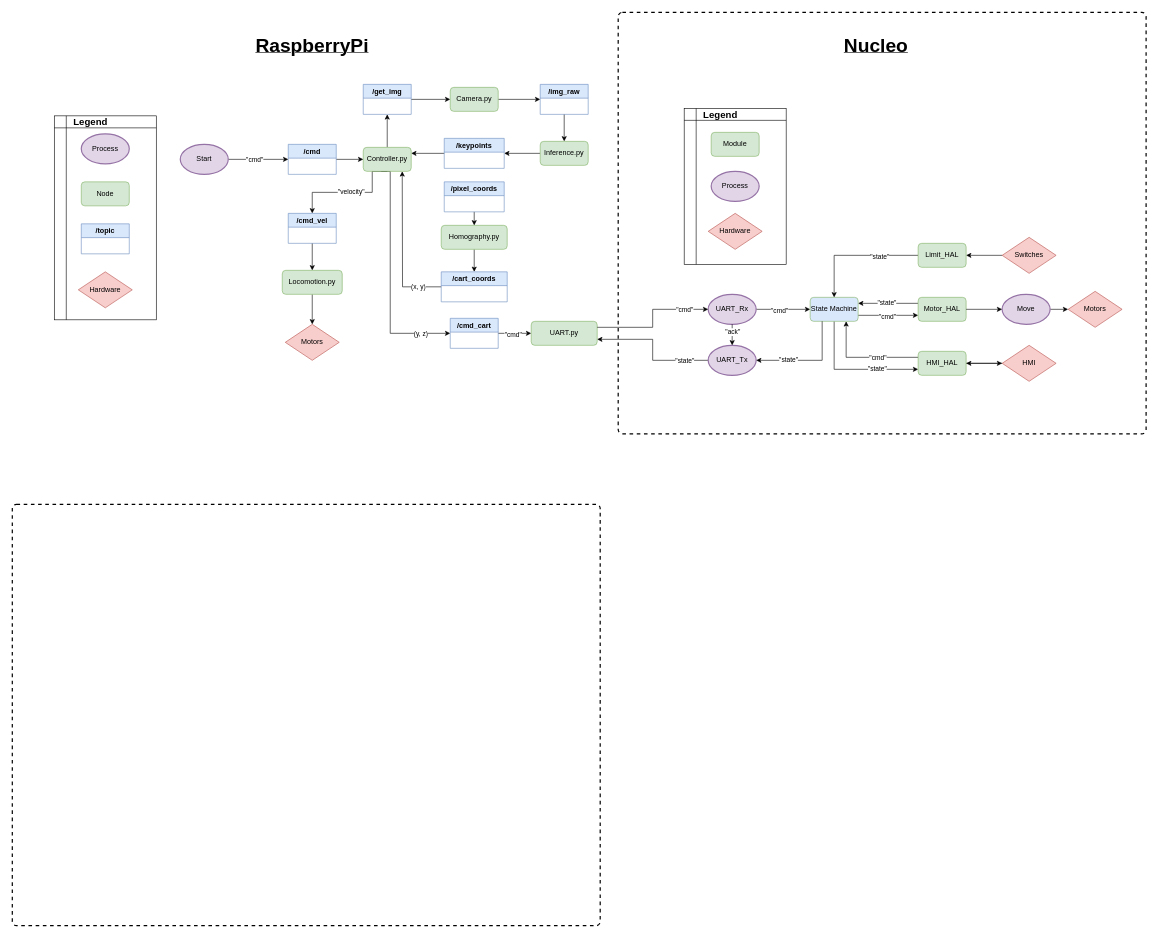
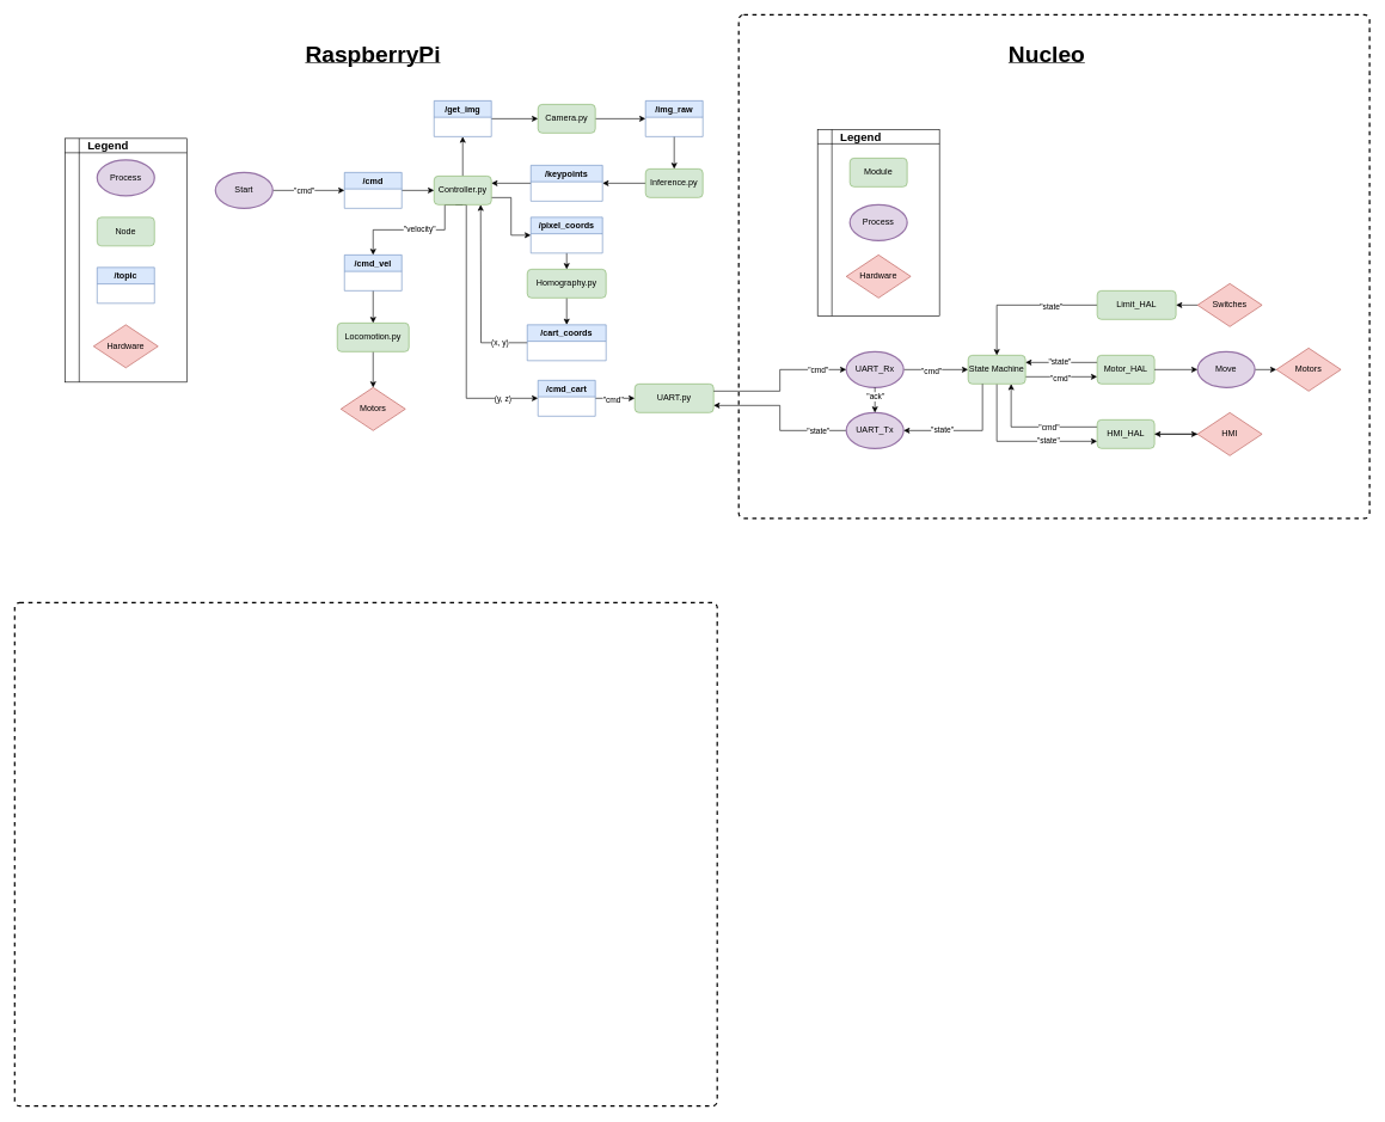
+ <mxCell id="11" style="edgeStyle=orthogonalEdgeStyle;rounded=0;orthogonalLoop=1;jettySize=auto;html=1;exitX=1;exitY=0.75;exitDx=0;exitDy=0;entryX=0;entryY=0.5;entryDx=0;entryDy=0;" edge="1" parent="1" source="12" target="89"><mxGeometry relative="1" as="geometry" /></mxCell>
- <mxCell id="70" value="Limit_HAL" style="rounded=1;whiteSpace=wrap;html=1;fillColor=#d5e8d4;strokeColor=#82b366;" parent="1" vertex="1"><mxGeometry x="1530" y="405" width="80" height="40" as="geometry" /></mxCell>
+ <mxCell id="70" value="Limit_HAL" style="rounded=1;whiteSpace=wrap;html=1;fillColor=#d5e8d4;strokeColor=#82b366;" parent="1" vertex="1"><mxGeometry x="1530" y="405" width="110" height="40" as="geometry" /></mxCell>
- <mxCell id="63" value="State Machine" style="rounded=1;whiteSpace=wrap;html=1;fillColor=#dae8fc;strokeColor=#82b366;" parent="1" vertex="1"><mxGeometry x="1350" y="495" width="80" height="40" as="geometry" /></mxCell>
+ <mxCell id="63" value="State Machine" style="rounded=1;whiteSpace=wrap;html=1;fillColor=#d5e8d4;strokeColor=#82b366;" parent="1" vertex="1"><mxGeometry x="1350" y="495" width="80" height="40" as="geometry" /></mxCell>
